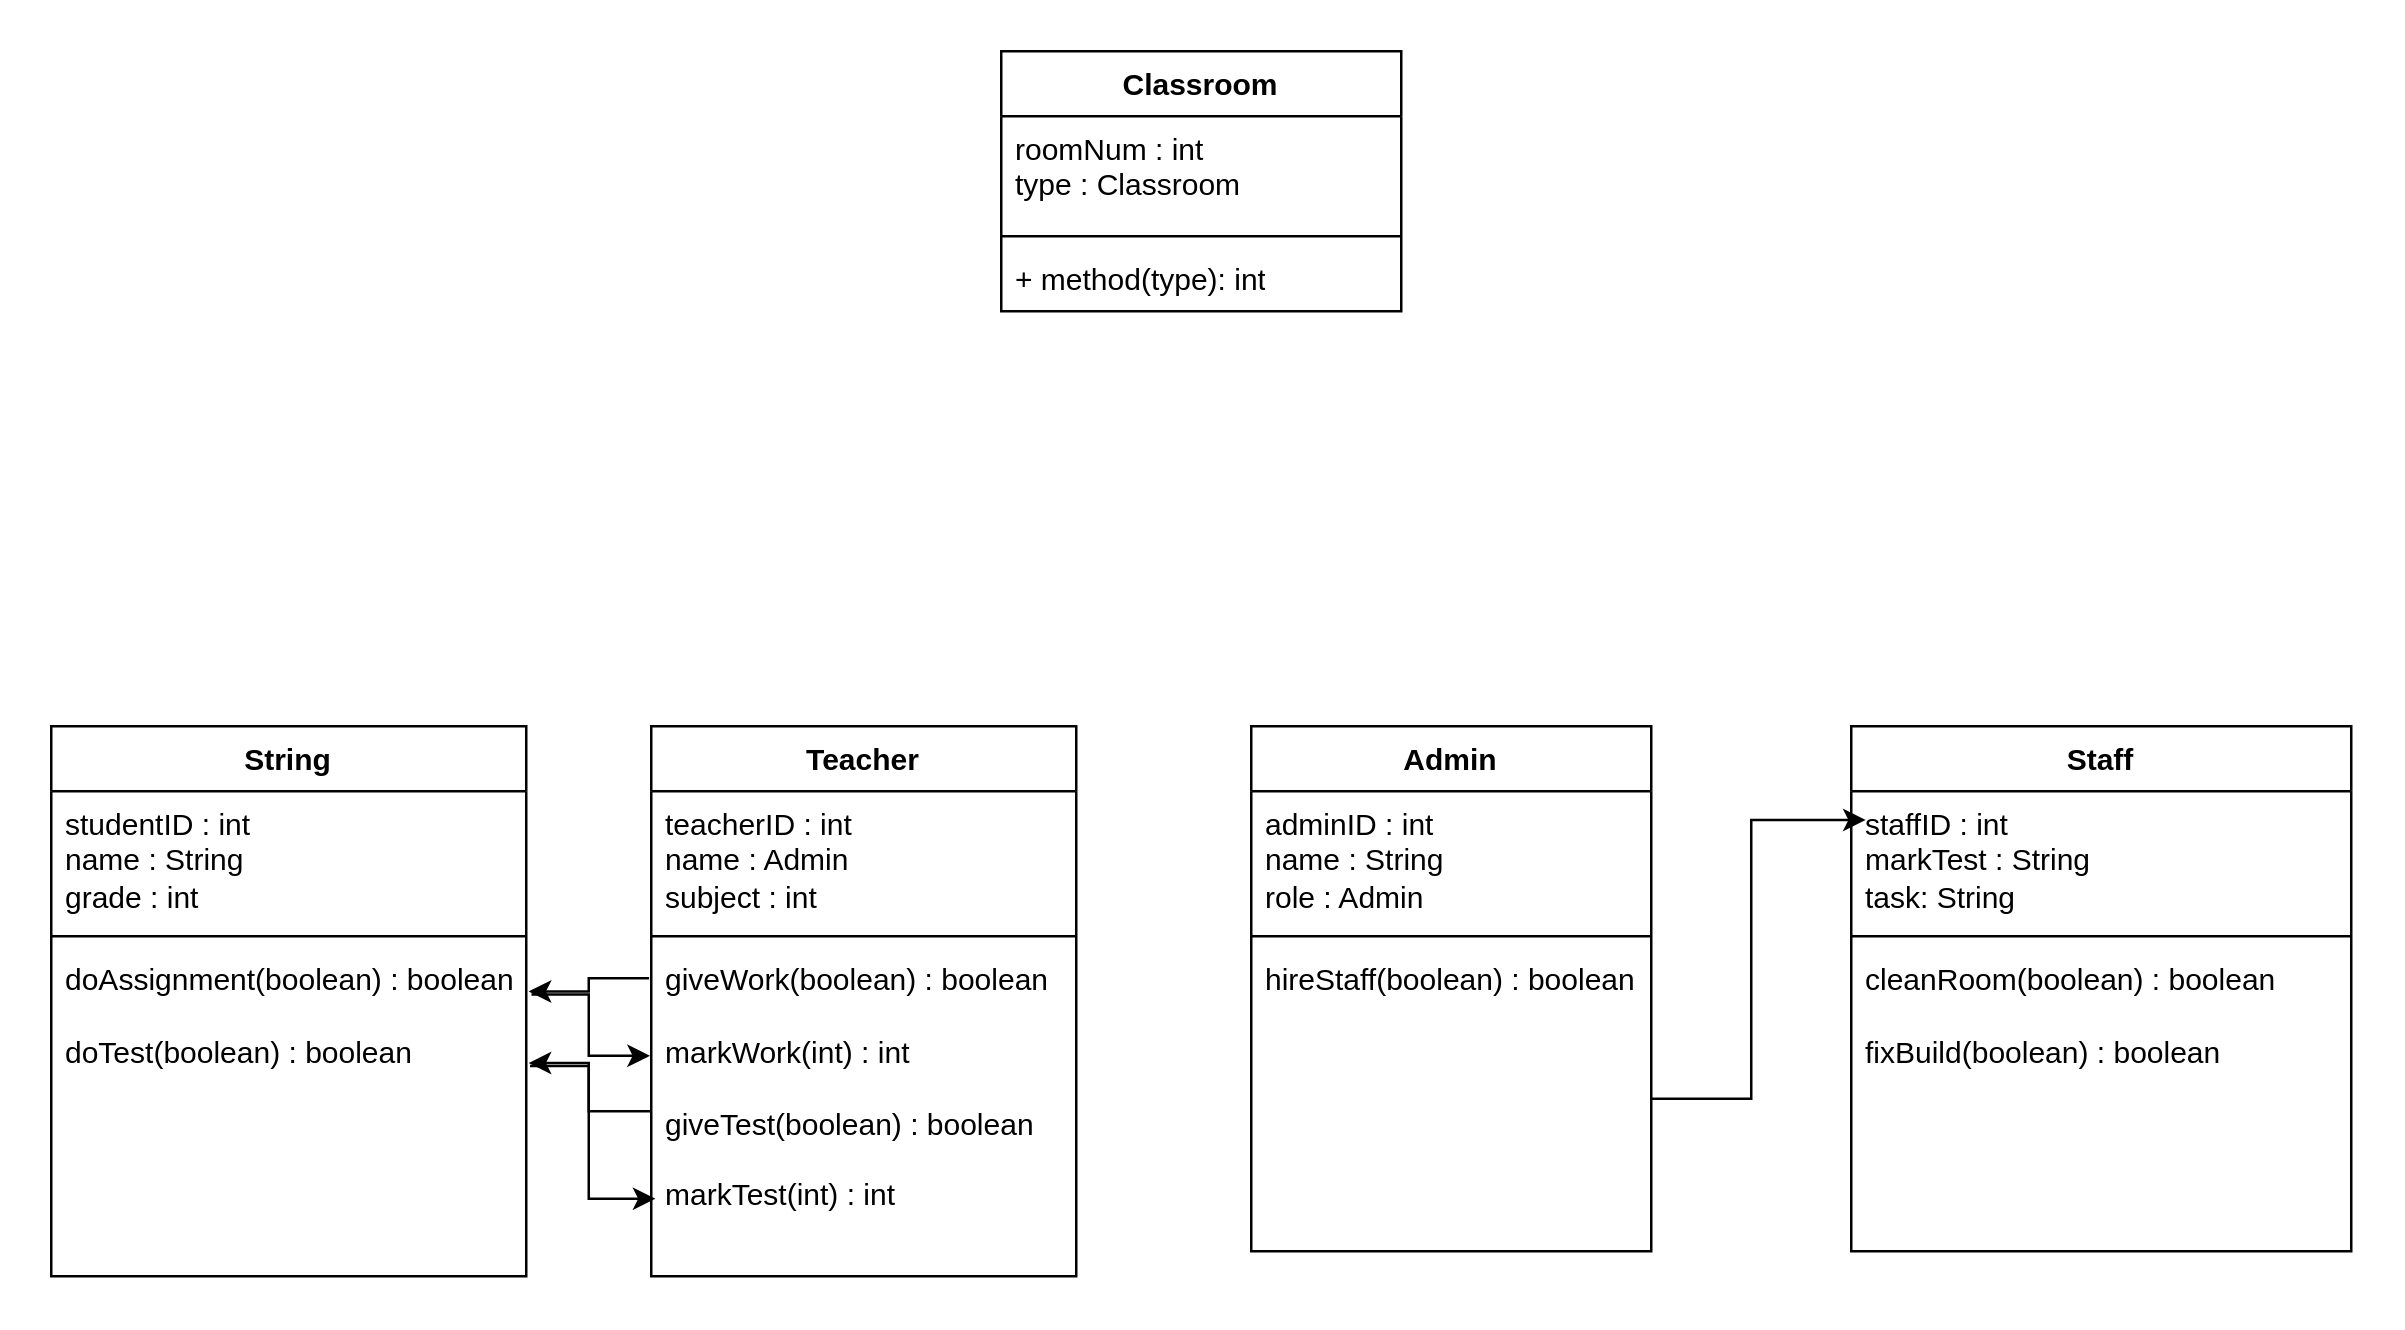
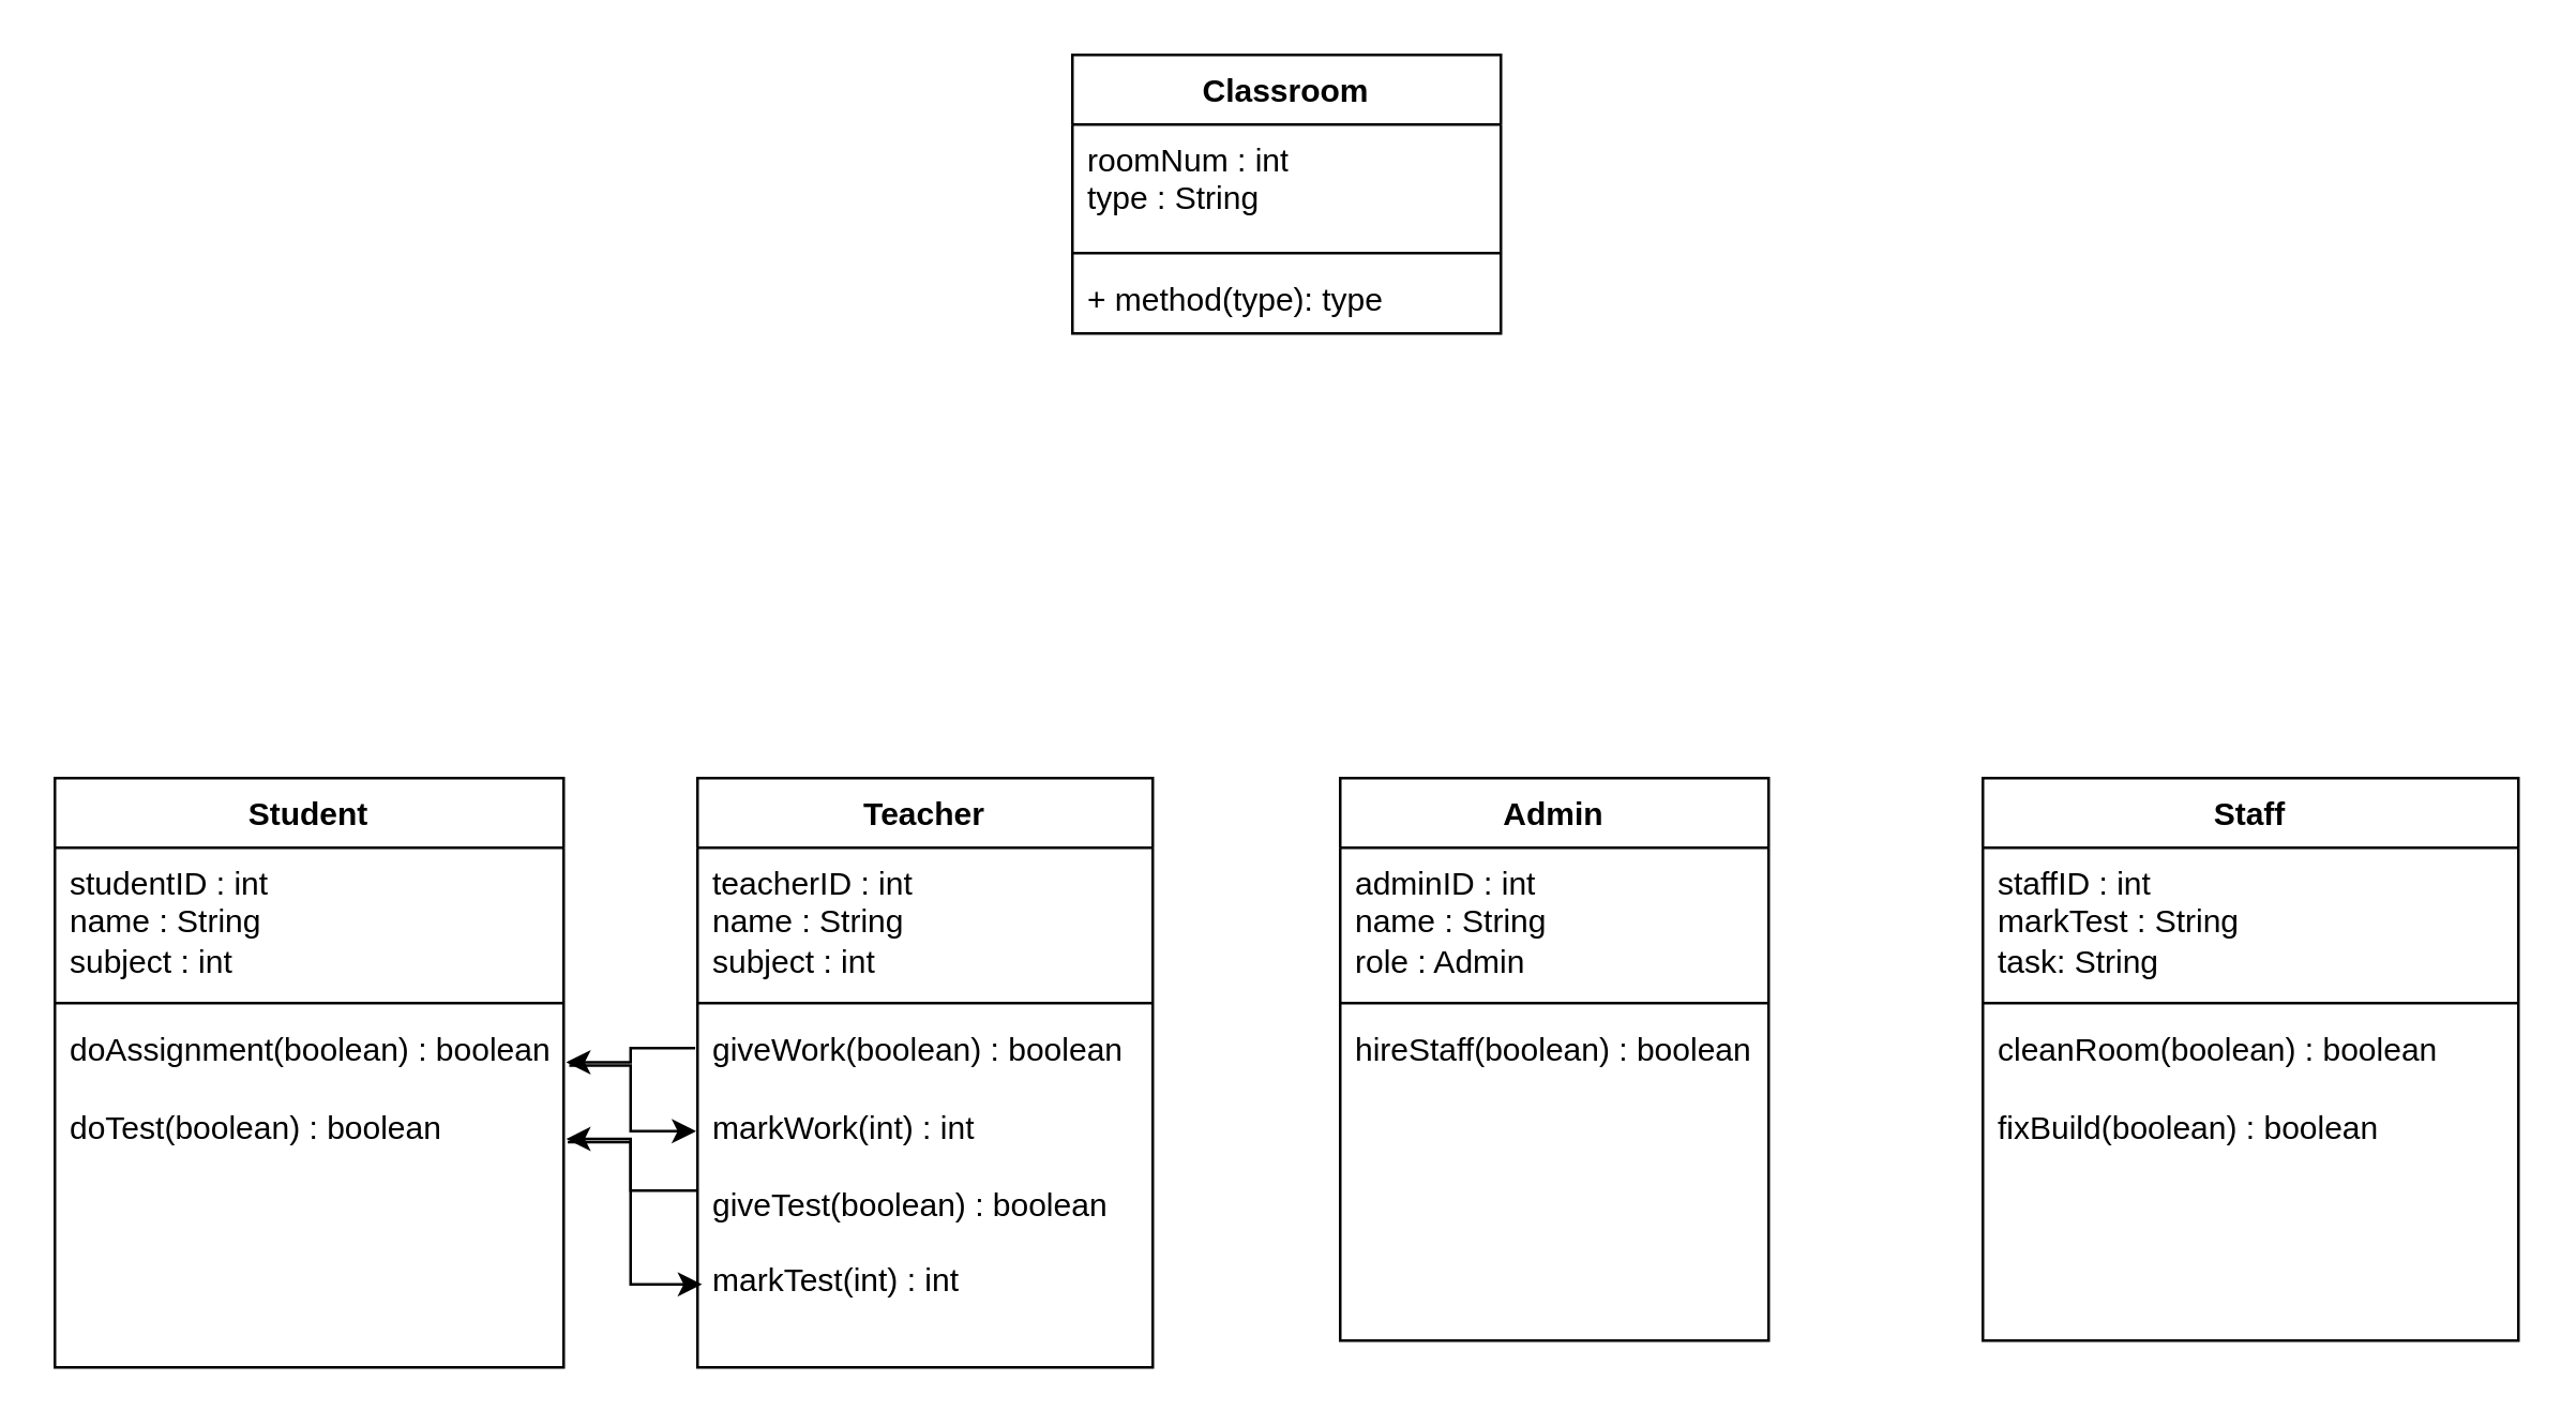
- <mxCell id="7" value="roomNum : int&lt;div&gt;type : Classroom&lt;/div&gt;" style="text;strokeColor=none;fillColor=none;align=left;verticalAlign=top;spacingLeft=4;spacingRight=4;overflow=hidden;rotatable=0;points=[[0,0.5],[1,0.5]];portConstraint=eastwest;whiteSpace=wrap;html=1;" vertex="1" parent="6"><mxGeometry y="26" width="160" height="44" as="geometry" /></mxCell>
+ <mxCell id="7" value="roomNum : int&lt;div&gt;type : String&lt;/div&gt;" style="text;strokeColor=none;fillColor=none;align=left;verticalAlign=top;spacingLeft=4;spacingRight=4;overflow=hidden;rotatable=0;points=[[0,0.5],[1,0.5]];portConstraint=eastwest;whiteSpace=wrap;html=1;" vertex="1" parent="6"><mxGeometry y="26" width="160" height="44" as="geometry" /></mxCell>
- <mxCell id="9" value="+ method(type): int" style="text;strokeColor=none;fillColor=none;align=left;verticalAlign=top;spacingLeft=4;spacingRight=4;overflow=hidden;rotatable=0;points=[[0,0.5],[1,0.5]];portConstraint=eastwest;whiteSpace=wrap;html=1;" vertex="1" parent="6"><mxGeometry y="78" width="160" height="26" as="geometry" /></mxCell>
+ <mxCell id="9" value="+ method(type): type" style="text;strokeColor=none;fillColor=none;align=left;verticalAlign=top;spacingLeft=4;spacingRight=4;overflow=hidden;rotatable=0;points=[[0,0.5],[1,0.5]];portConstraint=eastwest;whiteSpace=wrap;html=1;" vertex="1" parent="6"><mxGeometry y="78" width="160" height="26" as="geometry" /></mxCell>
- <mxCell id="18" value="String" style="swimlane;fontStyle=1;align=center;verticalAlign=top;childLayout=stackLayout;horizontal=1;startSize=26;horizontalStack=0;resizeParent=1;resizeParentMax=0;resizeLast=0;collapsible=1;marginBottom=0;whiteSpace=wrap;html=1;" vertex="1" parent="1"><mxGeometry x="20" y="290" width="190" height="220" as="geometry" /></mxCell>
+ <mxCell id="18" value="Student" style="swimlane;fontStyle=1;align=center;verticalAlign=top;childLayout=stackLayout;horizontal=1;startSize=26;horizontalStack=0;resizeParent=1;resizeParentMax=0;resizeLast=0;collapsible=1;marginBottom=0;whiteSpace=wrap;html=1;" vertex="1" parent="1"><mxGeometry x="20" y="290" width="190" height="220" as="geometry" /></mxCell>
- <mxCell id="19" value="studentID : int&lt;div&gt;name : String&lt;/div&gt;&lt;div&gt;grade : int&lt;/div&gt;" style="text;strokeColor=none;fillColor=none;align=left;verticalAlign=top;spacingLeft=4;spacingRight=4;overflow=hidden;rotatable=0;points=[[0,0.5],[1,0.5]];portConstraint=eastwest;whiteSpace=wrap;html=1;" vertex="1" parent="18"><mxGeometry y="26" width="190" height="54" as="geometry" /></mxCell>
+ <mxCell id="19" value="studentID : int&lt;div&gt;name : String&lt;/div&gt;&lt;div&gt;subject : int&lt;/div&gt;" style="text;strokeColor=none;fillColor=none;align=left;verticalAlign=top;spacingLeft=4;spacingRight=4;overflow=hidden;rotatable=0;points=[[0,0.5],[1,0.5]];portConstraint=eastwest;whiteSpace=wrap;html=1;" vertex="1" parent="18"><mxGeometry y="26" width="190" height="54" as="geometry" /></mxCell>
- <mxCell id="15" value="teacherID : int&lt;div style=&quot;border-color: var(--border-color);&quot;&gt;name : Admin&lt;/div&gt;&lt;div style=&quot;border-color: var(--border-color);&quot;&gt;subject : int&lt;/div&gt;" style="text;strokeColor=none;fillColor=none;align=left;verticalAlign=top;spacingLeft=4;spacingRight=4;overflow=hidden;rotatable=0;points=[[0,0.5],[1,0.5]];portConstraint=eastwest;whiteSpace=wrap;html=1;" vertex="1" parent="14"><mxGeometry y="26" width="170" height="54" as="geometry" /></mxCell>
+ <mxCell id="15" value="teacherID : int&lt;div style=&quot;border-color: var(--border-color);&quot;&gt;name : String&lt;/div&gt;&lt;div style=&quot;border-color: var(--border-color);&quot;&gt;subject : int&lt;/div&gt;" style="text;strokeColor=none;fillColor=none;align=left;verticalAlign=top;spacingLeft=4;spacingRight=4;overflow=hidden;rotatable=0;points=[[0,0.5],[1,0.5]];portConstraint=eastwest;whiteSpace=wrap;html=1;" vertex="1" parent="14"><mxGeometry y="26" width="170" height="54" as="geometry" /></mxCell>
- <mxCell id="26" style="edgeStyle=orthogonalEdgeStyle;rounded=0;orthogonalLoop=1;jettySize=auto;html=1;entryX=0.029;entryY=0.213;entryDx=0;entryDy=0;entryPerimeter=0;" edge="1" parent="1" source="13" target="3"><mxGeometry relative="1" as="geometry" /></mxCell>
